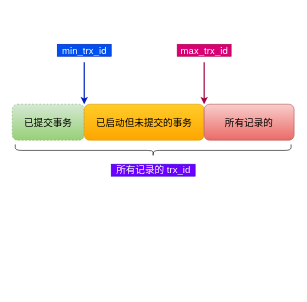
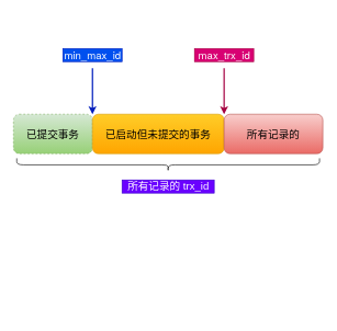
- <mxCell id="6" value="&lt;span style=&quot;font-family: &amp;quot;helvetica neue&amp;quot;, helvetica, arial, sans-serif; text-align: left;&quot;&gt;min_trx_id&lt;/span&gt;" style="text;html=1;align=center;verticalAlign=middle;resizable=0;points=[];autosize=1;strokeColor=#001DBC;fillColor=#0050ef;fontSize=16;fontColor=#FFFFFF;gradientColor=none;labelBackgroundColor=none;" parent="1" vertex="1"><mxGeometry x="95" y="73" width="90" height="20" as="geometry" /></mxCell>
+ <mxCell id="6" value="&lt;span style=&quot;font-family: &amp;quot;helvetica neue&amp;quot;, helvetica, arial, sans-serif; text-align: left;&quot;&gt;min_max_id&lt;/span&gt;" style="text;html=1;align=center;verticalAlign=middle;resizable=0;points=[];autosize=1;strokeColor=#001DBC;fillColor=#0050ef;fontSize=16;fontColor=#FFFFFF;gradientColor=none;labelBackgroundColor=none;" parent="1" vertex="1"><mxGeometry x="95" y="73" width="90" height="20" as="geometry" /></mxCell>
